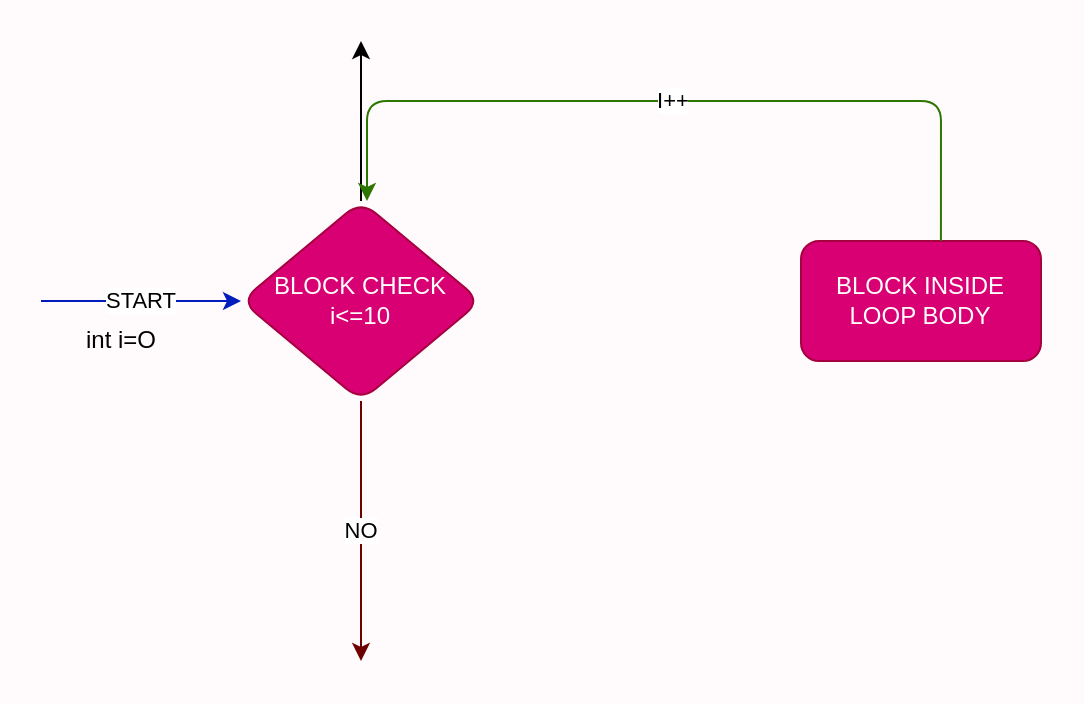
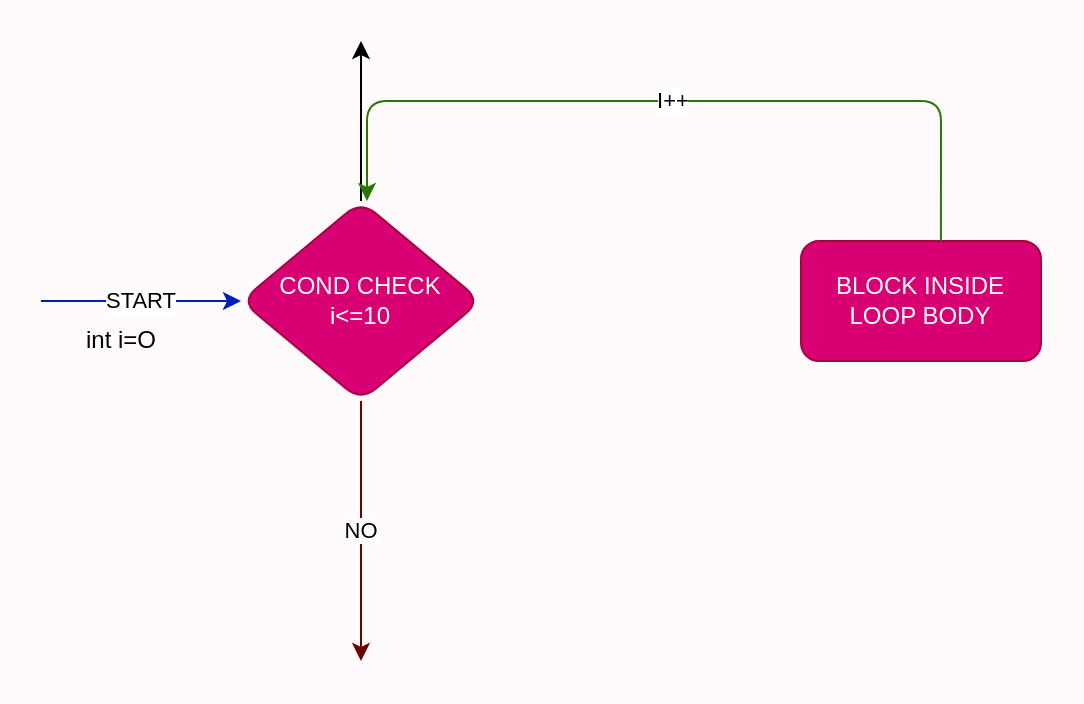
- <mxCell id="4" value="BLOCK CHECK&lt;br&gt;i&amp;lt;=10" style="rhombus;whiteSpace=wrap;html=1;fillColor=#d80073;fontColor=#ffffff;strokeColor=#A50040;gradientColor=none;rounded=1;shadow=0;" parent="1" vertex="1"><mxGeometry x="120" y="100" width="120" height="100" as="geometry" /></mxCell>
+ <mxCell id="4" value="COND CHECK&lt;br&gt;i&amp;lt;=10" style="rhombus;whiteSpace=wrap;html=1;fillColor=#d80073;fontColor=#ffffff;strokeColor=#A50040;gradientColor=none;rounded=1;shadow=0;" parent="1" vertex="1"><mxGeometry x="120" y="100" width="120" height="100" as="geometry" /></mxCell>
